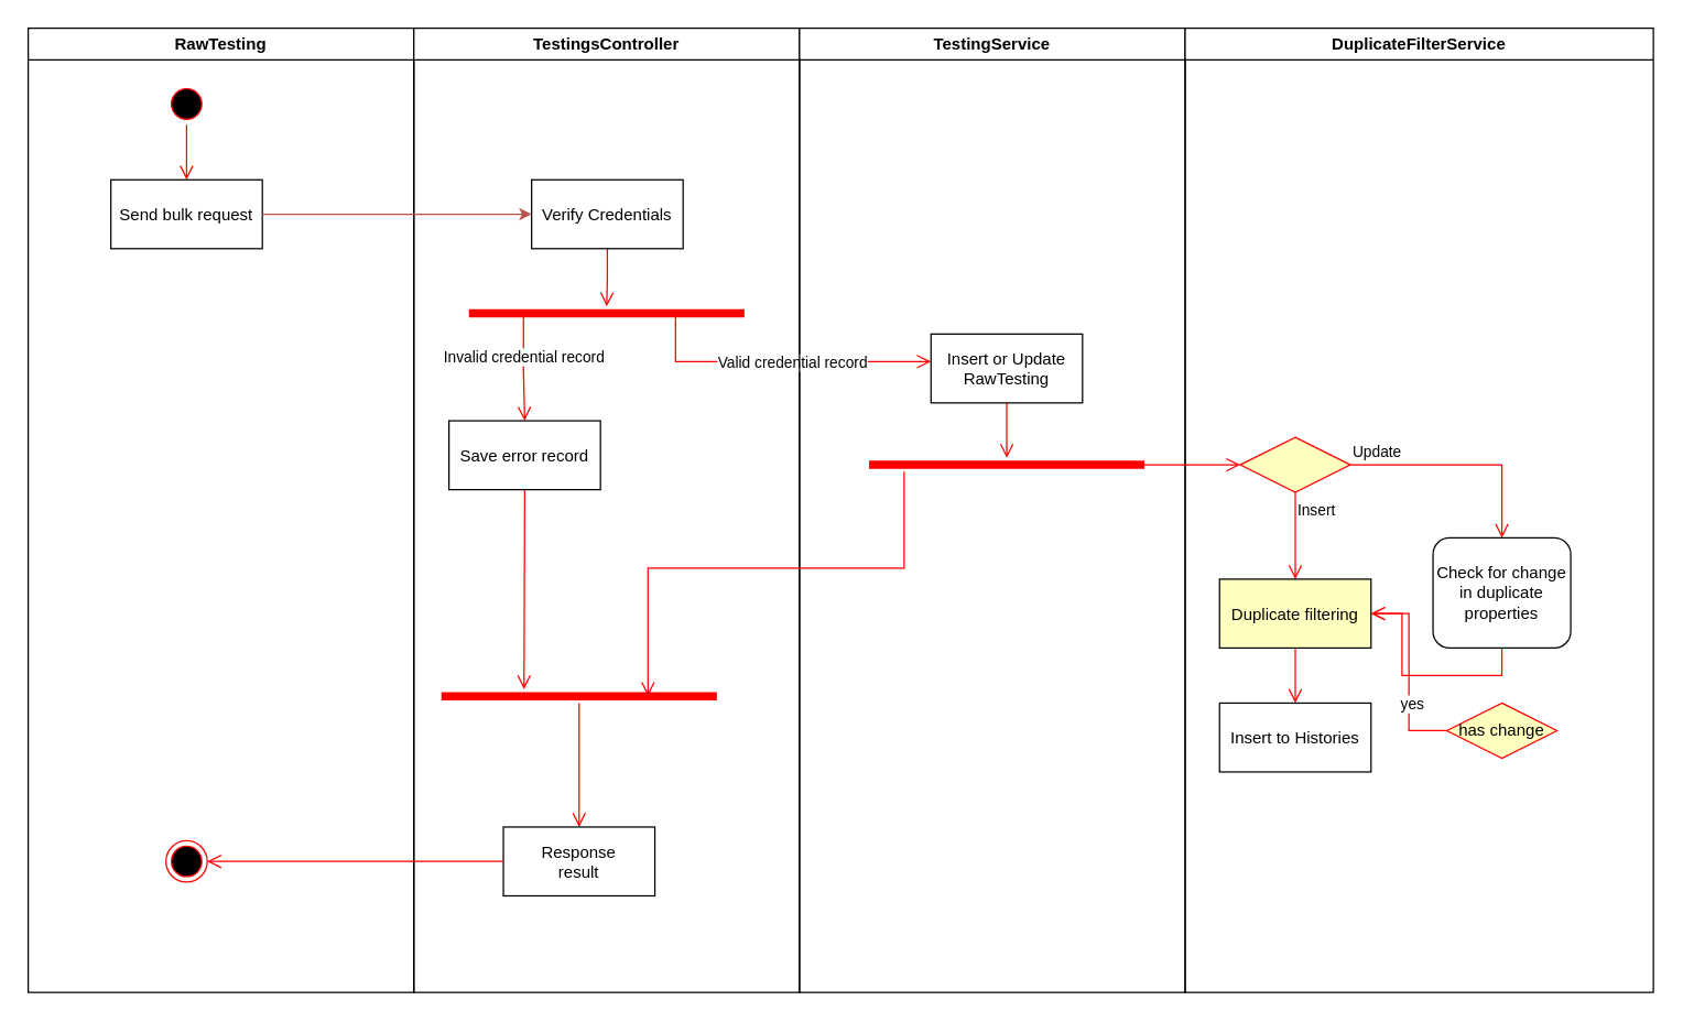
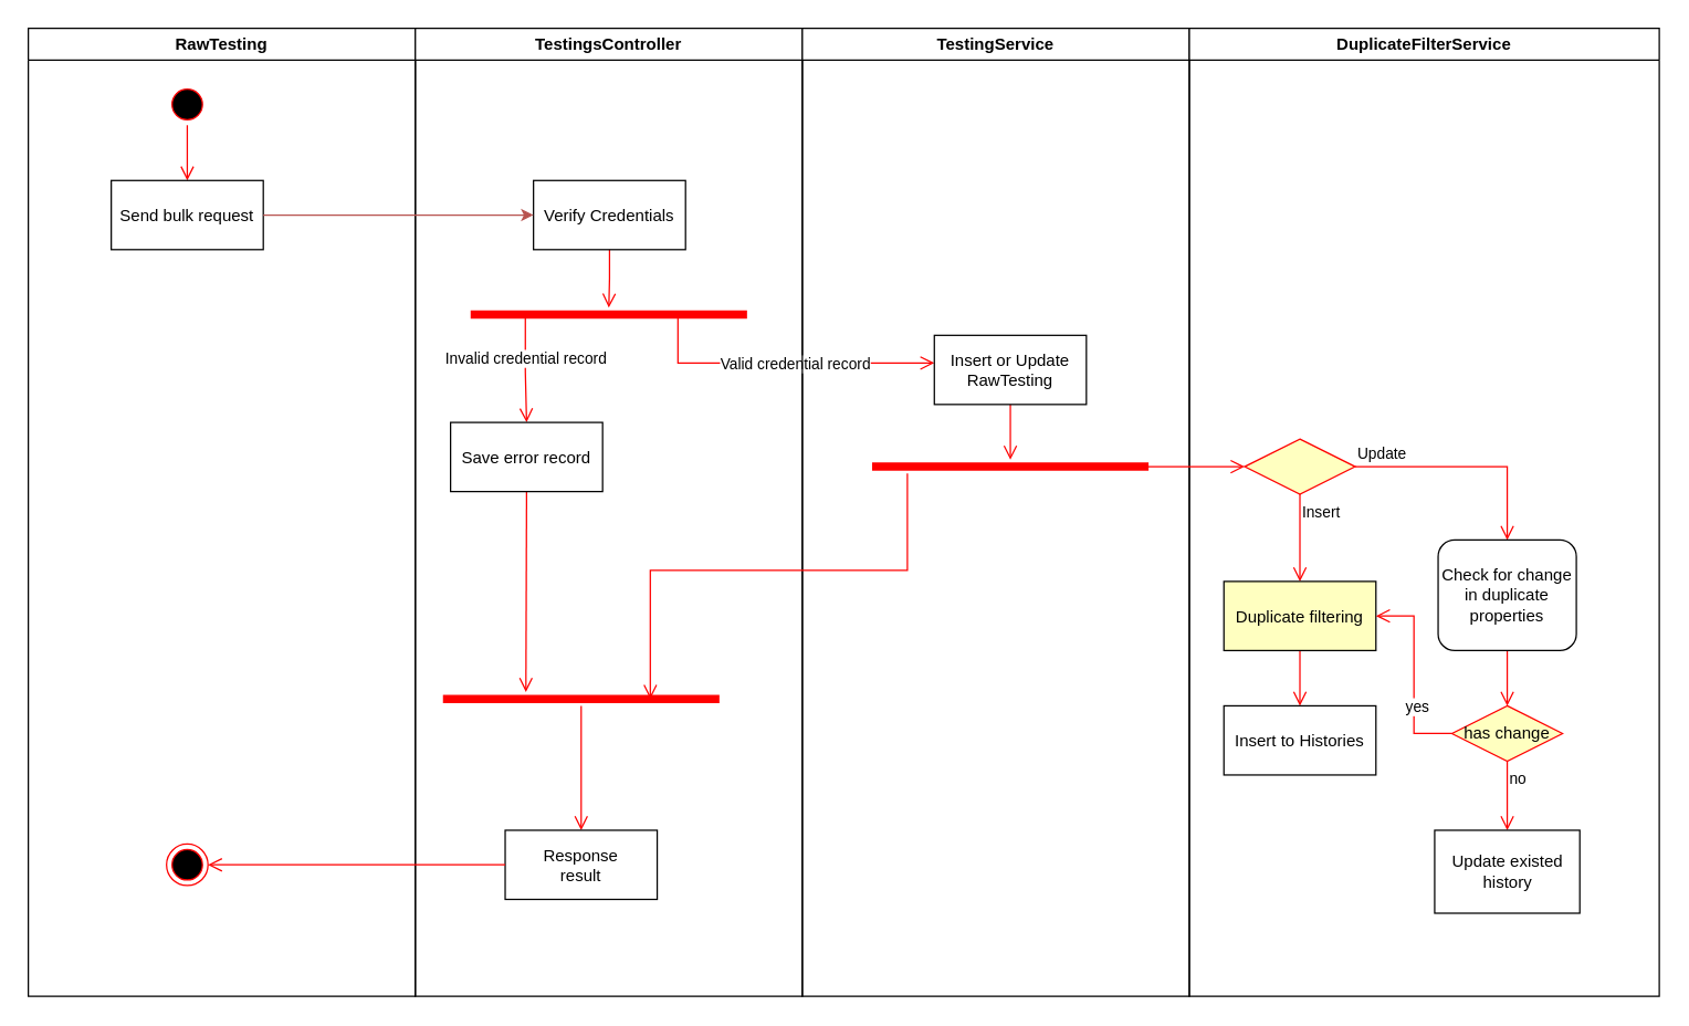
- <mxCell id="32" style="edgeStyle=orthogonalEdgeStyle;rounded=0;orthogonalLoop=1;jettySize=auto;html=1;exitX=0.5;exitY=1;exitDx=0;exitDy=0;endArrow=open;verticalAlign=bottom;strokeColor=#ff0000;endSize=8;" edge="1" parent="25" source="33" target="30"><mxGeometry relative="1" as="geometry" /></mxCell>
+ <mxCell id="32" style="edgeStyle=orthogonalEdgeStyle;rounded=0;orthogonalLoop=1;jettySize=auto;html=1;exitX=0.5;exitY=1;exitDx=0;exitDy=0;entryX=0.5;entryY=0;entryDx=0;entryDy=0;endArrow=open;verticalAlign=bottom;strokeColor=#ff0000;endSize=8;" edge="1" parent="25" source="33" target="36"><mxGeometry relative="1" as="geometry" /></mxCell>
+ <mxCell id="37" value="no" style="edgeStyle=orthogonalEdgeStyle;html=1;align=left;verticalAlign=top;endArrow=open;endSize=8;strokeColor=#ff0000;rounded=0;entryX=0.5;entryY=0;entryDx=0;entryDy=0;" edge="1" source="36" parent="25" target="38"><mxGeometry x="-1" relative="1" as="geometry"><mxPoint x="230" y="590" as="targetPoint" /></mxGeometry></mxCell>
+ <mxCell id="38" value="Update existed history" style="whiteSpace=wrap;" vertex="1" parent="25"><mxGeometry x="177.5" y="580" width="105" height="60" as="geometry" /></mxCell>
